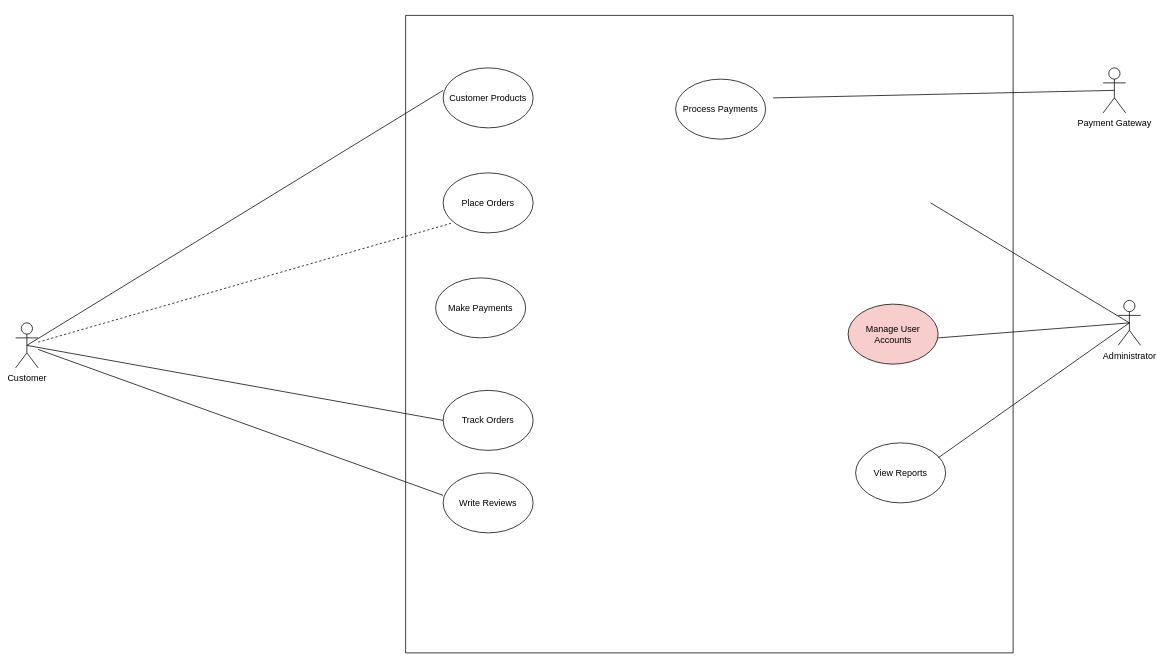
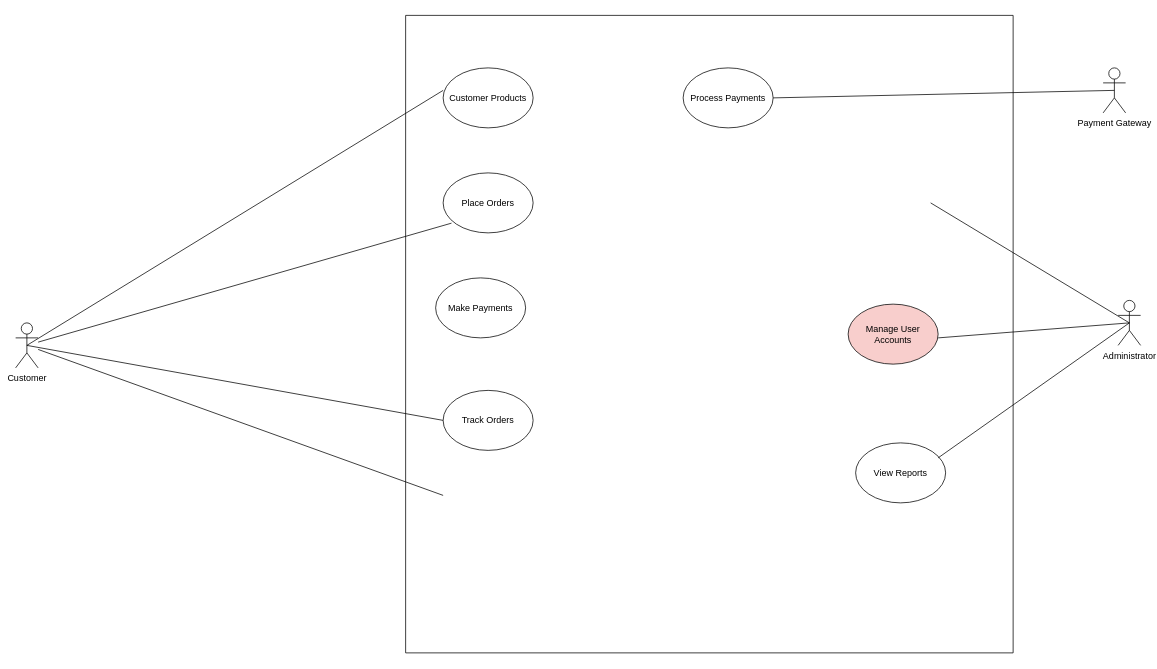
- <mxCell id="18" value="Process Payments" style="ellipse;whiteSpace=wrap;html=1;" vertex="1" parent="4"><mxGeometry x="360" y="85" width="120" height="80" as="geometry" /></mxCell>
+ <mxCell id="18" value="Process Payments" style="ellipse;whiteSpace=wrap;html=1;" vertex="1" parent="4"><mxGeometry x="370" y="70" width="120" height="80" as="geometry" /></mxCell>
- <mxCell id="20" value="" style="endArrow=none;html=1;rounded=0;entryX=0.093;entryY=0.838;entryDx=0;entryDy=0;entryPerimeter=0;dashed=1;" edge="1" parent="1" source="3" target="5"><mxGeometry width="50" height="50" relative="1" as="geometry"><mxPoint x="220" y="450" as="sourcePoint" /><mxPoint x="480" y="360" as="targetPoint" /></mxGeometry></mxCell>
+ <mxCell id="20" value="" style="endArrow=none;html=1;rounded=0;entryX=0.093;entryY=0.838;entryDx=0;entryDy=0;entryPerimeter=0;" edge="1" parent="1" source="3" target="5"><mxGeometry width="50" height="50" relative="1" as="geometry"><mxPoint x="220" y="450" as="sourcePoint" /><mxPoint x="480" y="360" as="targetPoint" /></mxGeometry></mxCell>
- <mxCell id="9" value="Write Reviews" style="ellipse;whiteSpace=wrap;html=1;" vertex="1" parent="4"><mxGeometry x="50" y="610" width="120" height="80" as="geometry" /></mxCell>
